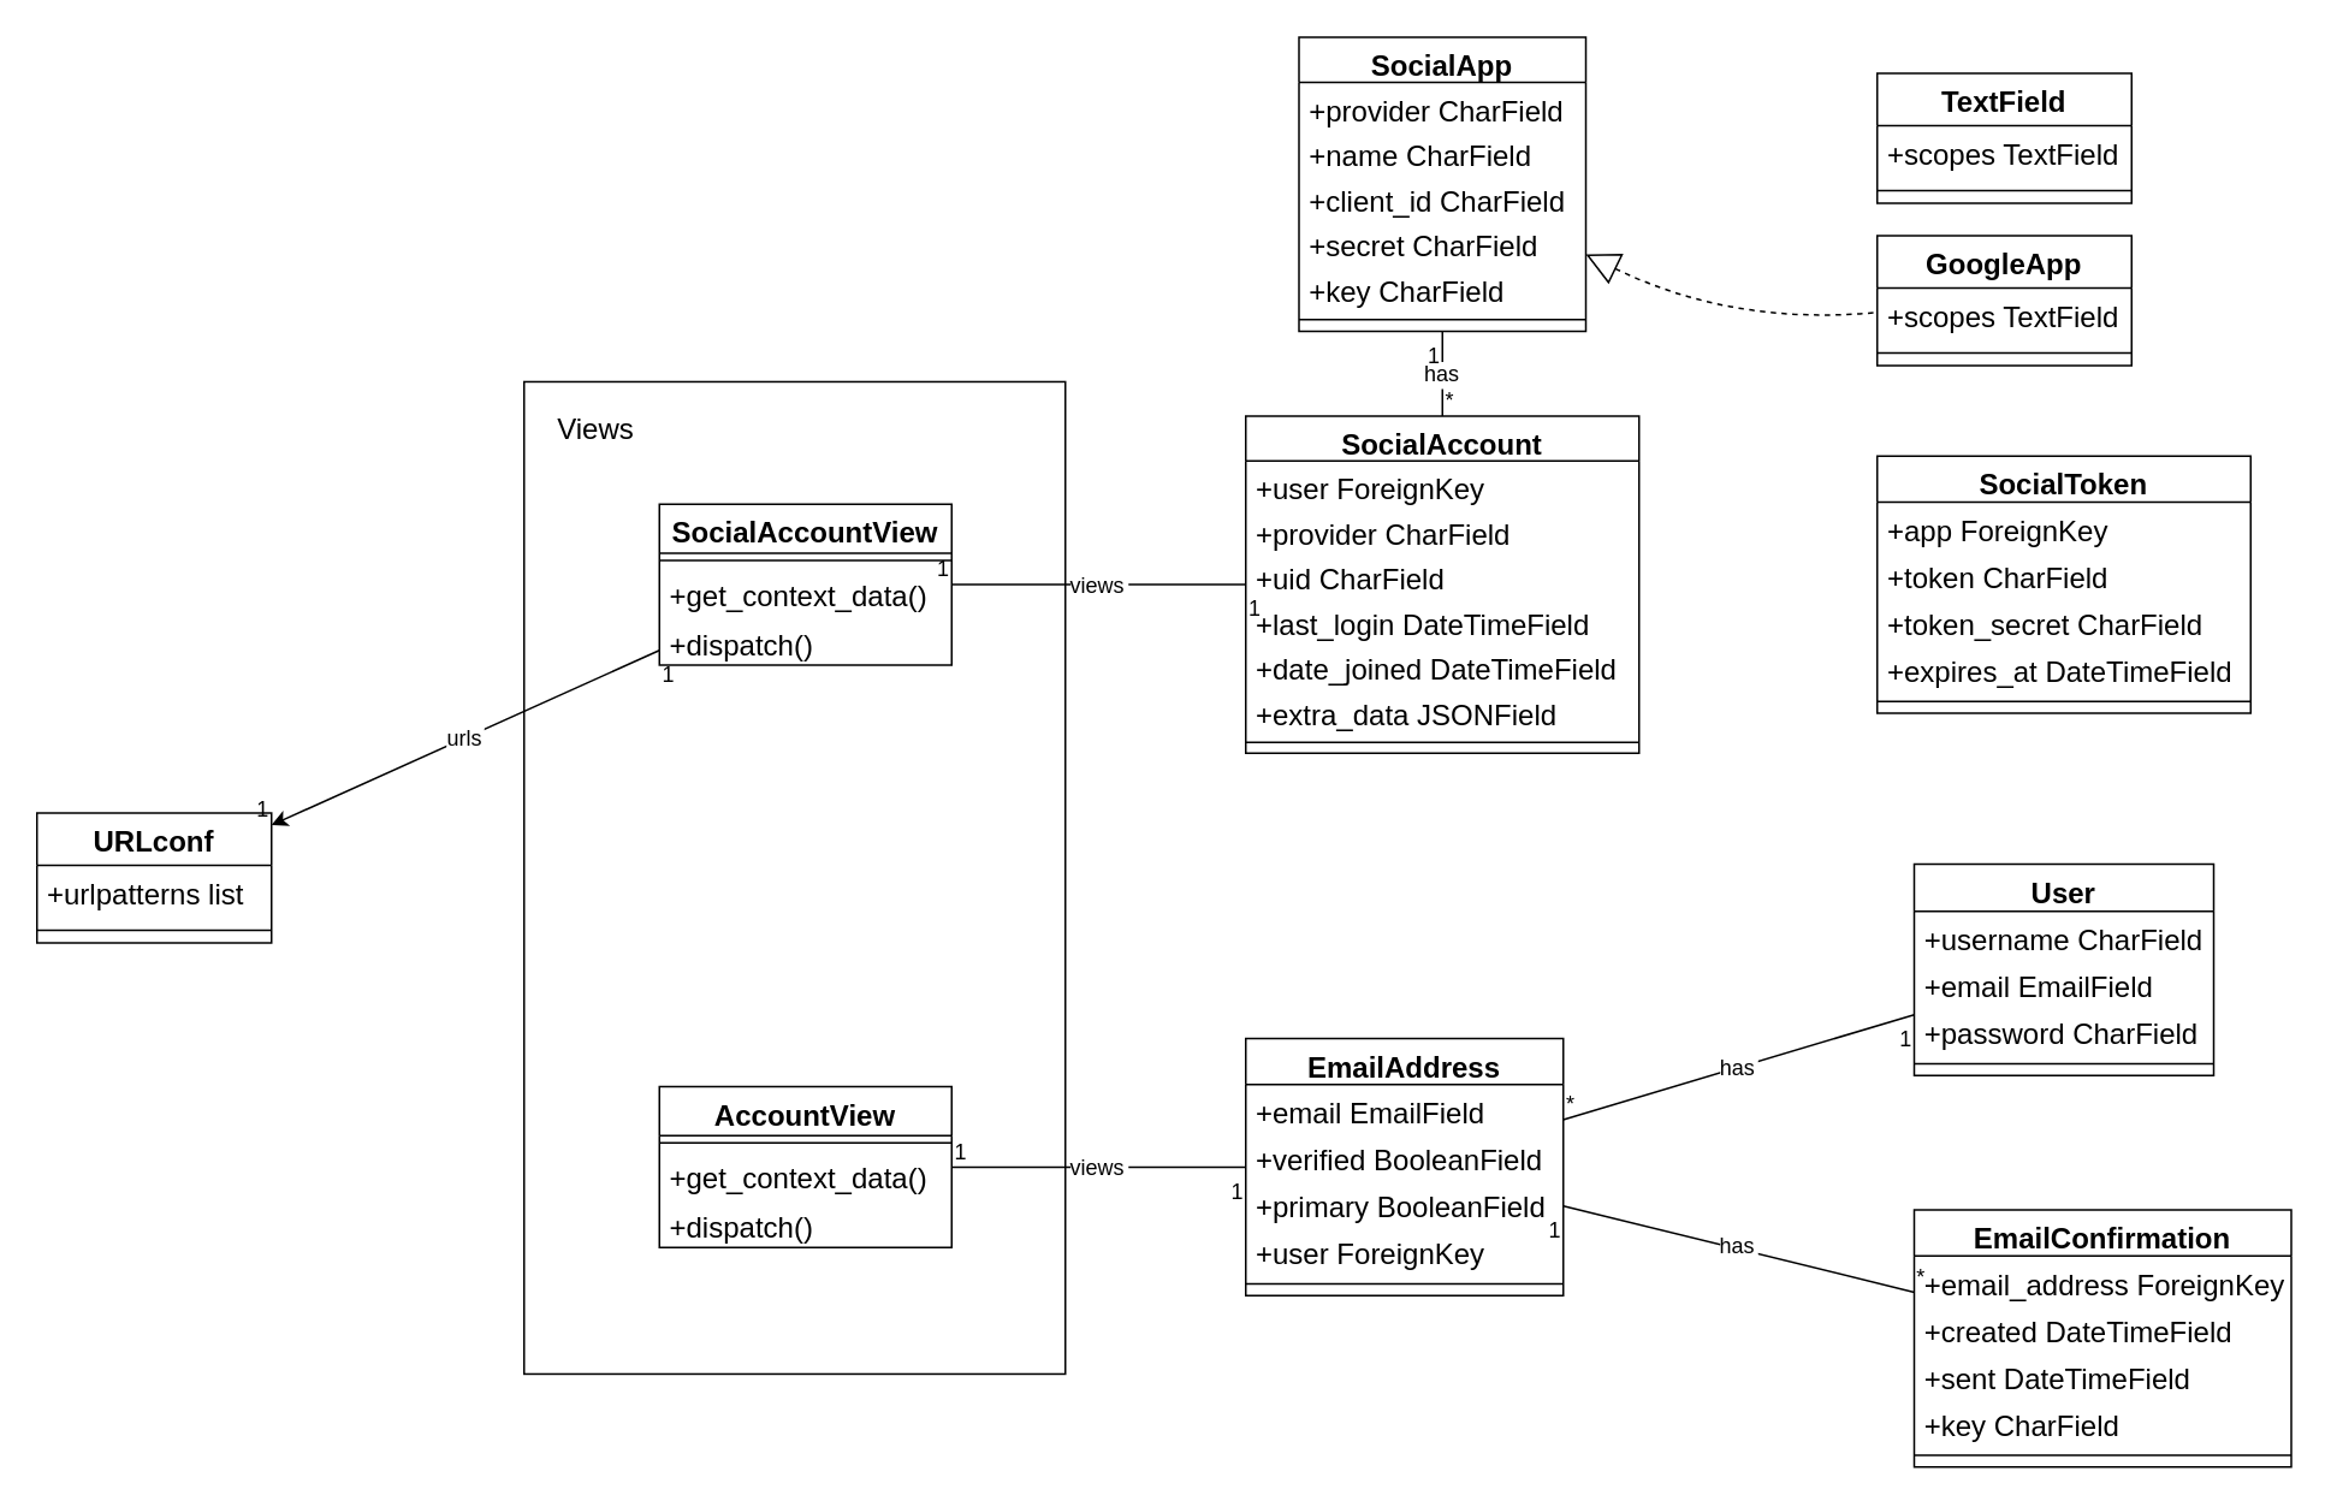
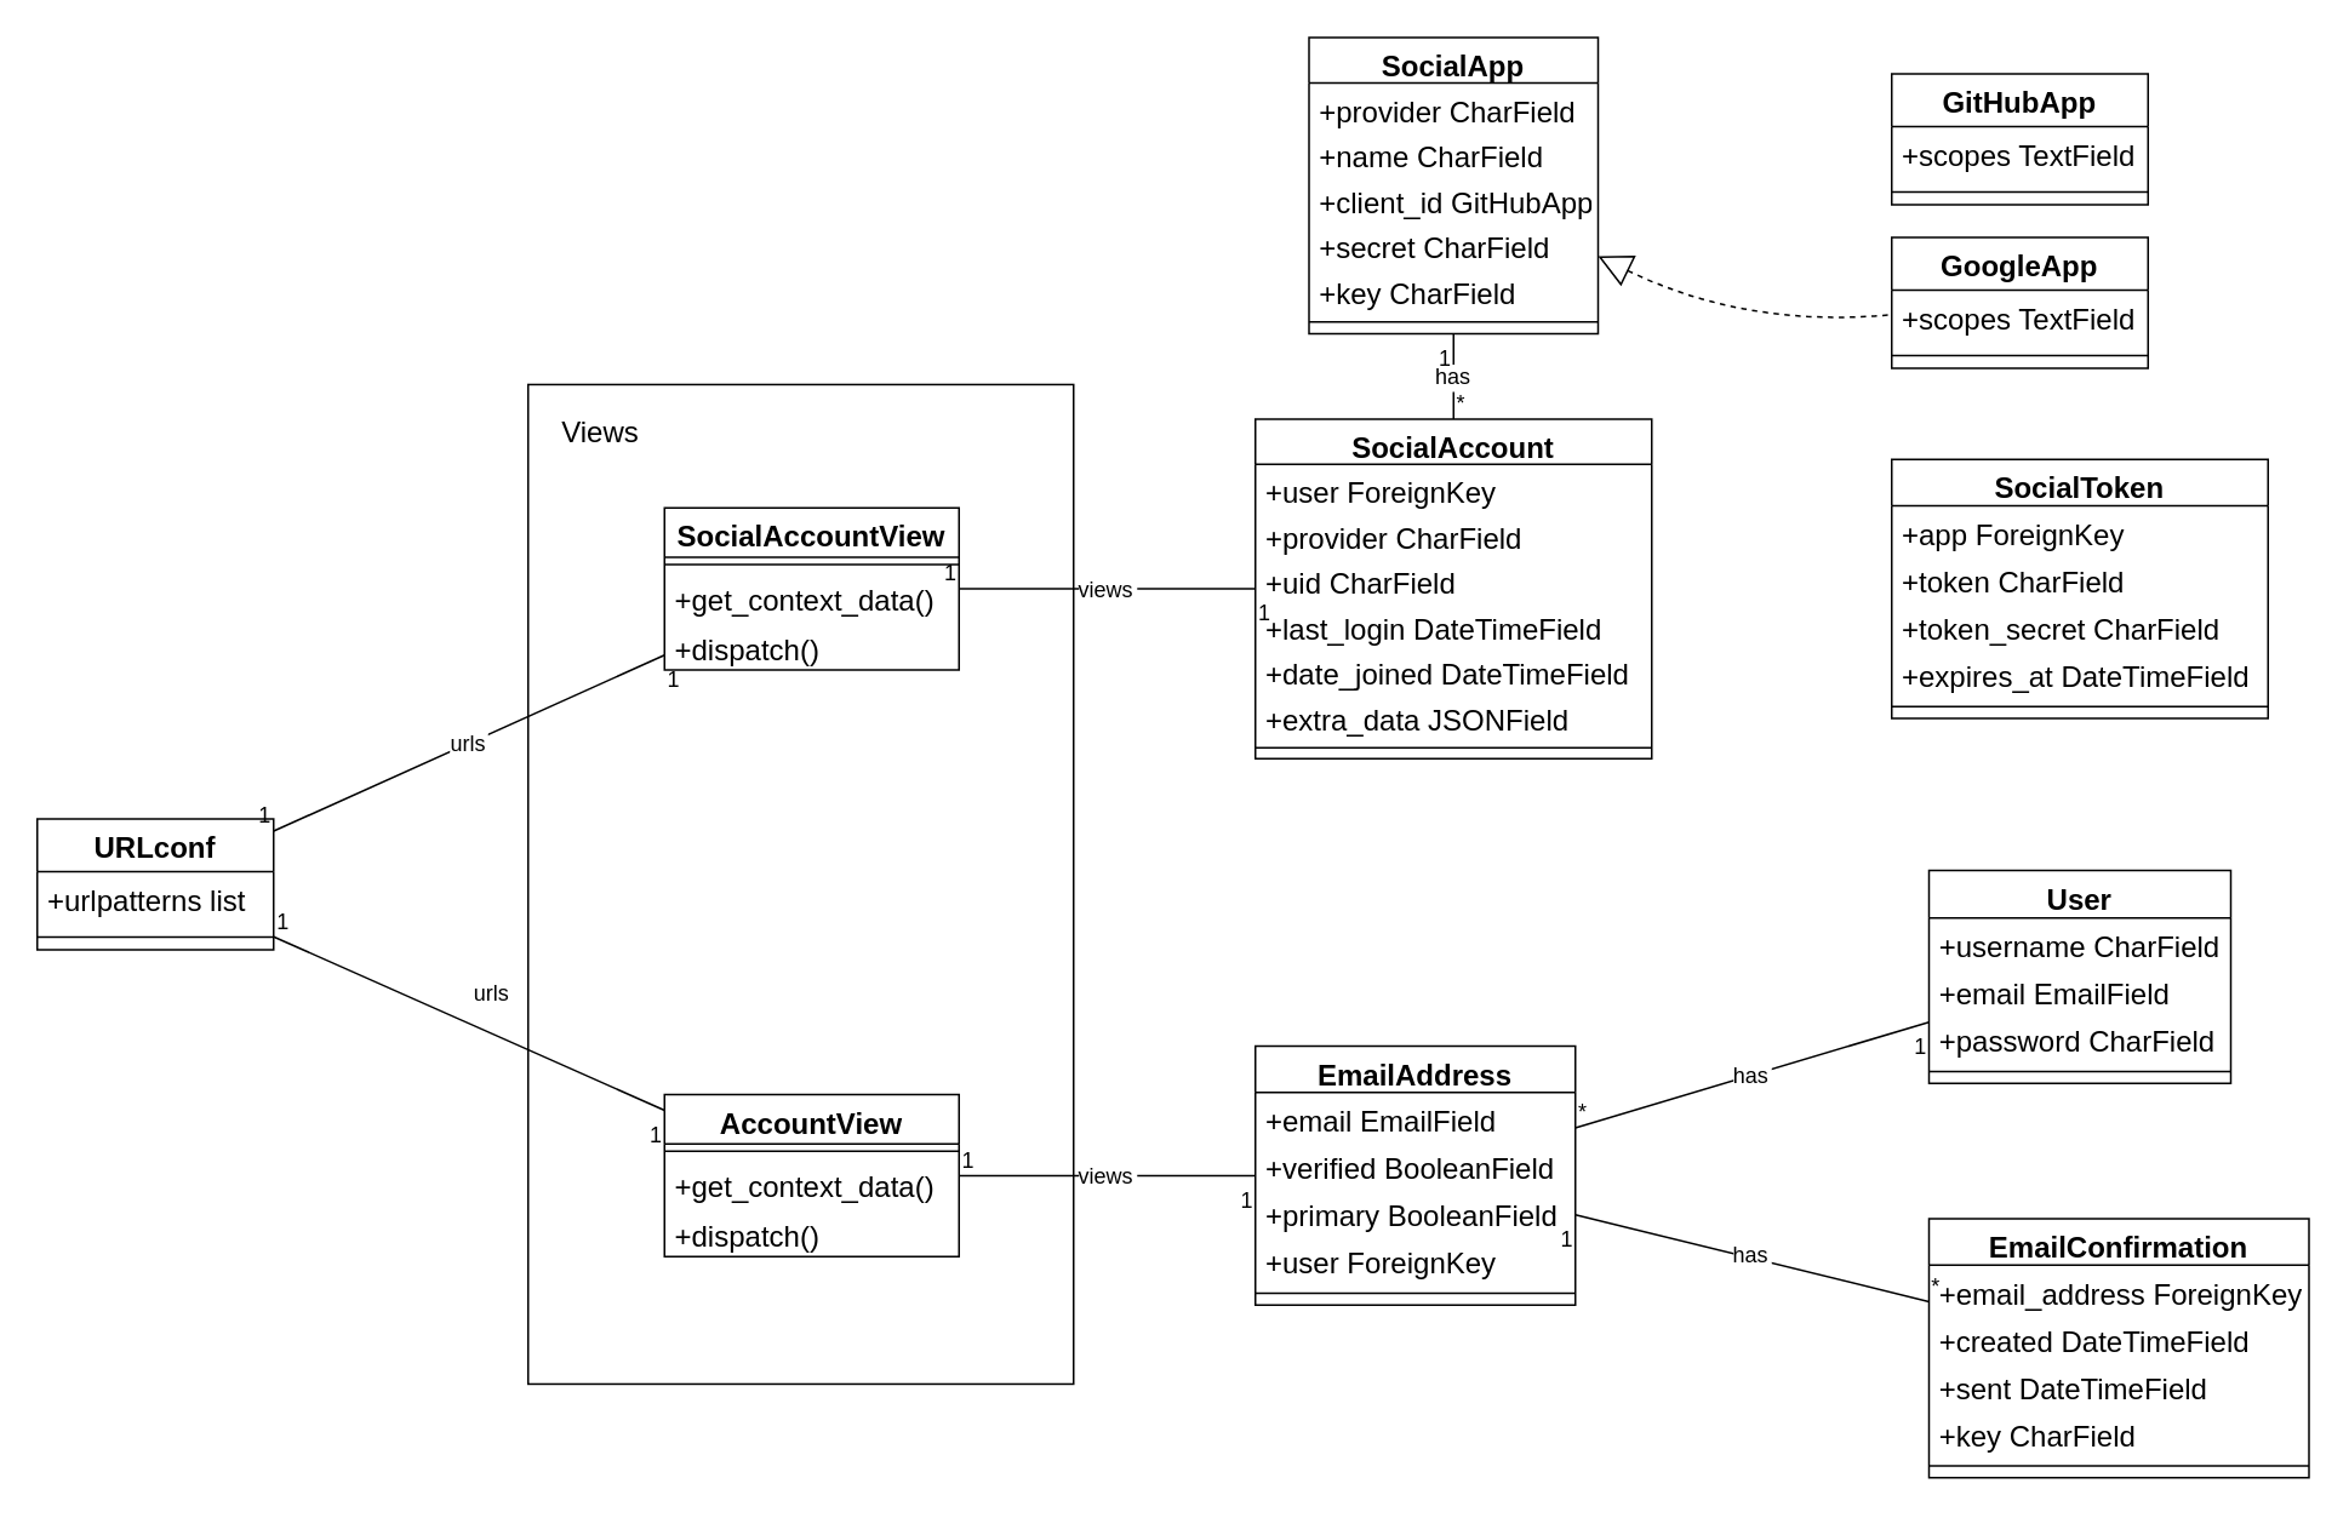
- <mxCell id="27" value="TextField" style="swimlane;fontStyle=1;align=center;verticalAlign=top;childLayout=stackLayout;horizontal=1;startSize=28.933;horizontalStack=0;resizeParent=1;resizeParentMax=0;resizeLast=0;collapsible=0;marginBottom=0;fontSize=16;" vertex="1" parent="1"><mxGeometry x="1040" y="40" width="141" height="71.933" as="geometry" /></mxCell>
+ <mxCell id="27" value="GitHubApp" style="swimlane;fontStyle=1;align=center;verticalAlign=top;childLayout=stackLayout;horizontal=1;startSize=28.933;horizontalStack=0;resizeParent=1;resizeParentMax=0;resizeLast=0;collapsible=0;marginBottom=0;fontSize=16;" vertex="1" parent="1"><mxGeometry x="1040" y="40" width="141" height="71.933" as="geometry" /></mxCell>
- <mxCell id="6" value="+client_id CharField" style="text;strokeColor=none;fillColor=none;align=left;verticalAlign=top;spacingLeft=4;spacingRight=4;overflow=hidden;rotatable=0;points=[[0,0.5],[1,0.5]];portConstraint=eastwest;fontSize=16;" vertex="1" parent="3"><mxGeometry y="75.077" width="159" height="25" as="geometry" /></mxCell>
+ <mxCell id="6" value="+client_id GitHubApp" style="text;strokeColor=none;fillColor=none;align=left;verticalAlign=top;spacingLeft=4;spacingRight=4;overflow=hidden;rotatable=0;points=[[0,0.5],[1,0.5]];portConstraint=eastwest;fontSize=16;" vertex="1" parent="3"><mxGeometry y="75.077" width="159" height="25" as="geometry" /></mxCell>
- <mxCell id="77" value="urls" style="curved=1;startArrow=none;endArrow=classic;rounded=0;fontSize=12;" edge="1" parent="1" source="51" target="55"><mxGeometry relative="1" as="geometry"><Array as="points" /></mxGeometry></mxCell>
+ <mxCell id="77" value="urls" style="curved=1;startArrow=none;endArrow=none;rounded=0;fontSize=12;" edge="1" parent="1" source="51" target="55"><mxGeometry relative="1" as="geometry"><Array as="points" /></mxGeometry></mxCell>
+ <mxCell id="74" value="urls" style="curved=1;startArrow=none;endArrow=none;rounded=0;fontSize=12;" edge="1" parent="1" source="47" target="55"><mxGeometry x="-0.039" y="-21" relative="1" as="geometry"><Array as="points" /><mxPoint x="120" y="551.02" as="targetPoint" /><mxPoint as="offset" /></mxGeometry></mxCell>
+ <mxCell id="75" value="1" style="edgeLabel;resizable=0;labelBackgroundColor=none;fontSize=12;align=right;verticalAlign=top;" vertex="1" parent="74"><mxGeometry x="-1" relative="1" as="geometry" /></mxCell>
+ <mxCell id="76" value="1" style="edgeLabel;resizable=0;labelBackgroundColor=none;fontSize=12;align=left;verticalAlign=bottom;" vertex="1" parent="74"><mxGeometry x="1" relative="1" as="geometry" /></mxCell>
